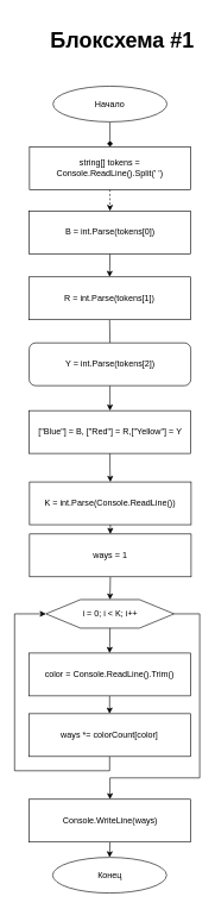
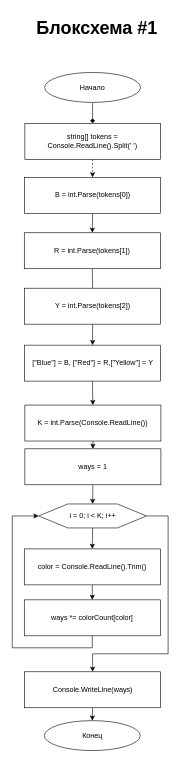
- <mxCell id="14" value="&lt;font style=&quot;font-size: 30px;&quot;&gt;&lt;b style=&quot;&quot;&gt;Блоксхема #1&lt;/b&gt;&lt;/font&gt;" style="text;html=1;align=center;verticalAlign=middle;resizable=0;points=[];autosize=1;strokeColor=none;fillColor=none;" vertex="1" parent="1"><mxGeometry x="56" y="30" width="230" height="50" as="geometry" /></mxCell>
+ <mxCell id="14" value="&lt;font style=&quot;font-size: 30px;&quot;&gt;&lt;b style=&quot;&quot;&gt;Блоксхема #1&lt;/b&gt;&lt;/font&gt;" style="text;html=1;align=center;verticalAlign=middle;resizable=0;points=[];autosize=1;strokeColor=none;fillColor=none;" vertex="1" parent="1"><mxGeometry x="46" y="20" width="230" height="50" as="geometry" /></mxCell>
- <mxCell id="16" value="Y = int.Parse(tokens[2])" style="whiteSpace=wrap;html=1;rounded=1;" vertex="1" parent="1"><mxGeometry x="40.5" y="480" width="227" height="60" as="geometry" /></mxCell>
+ <mxCell id="16" value="Y = int.Parse(tokens[2])" style="rounded=0;whiteSpace=wrap;html=1;" vertex="1" parent="1"><mxGeometry x="40.5" y="480" width="227" height="60" as="geometry" /></mxCell>
